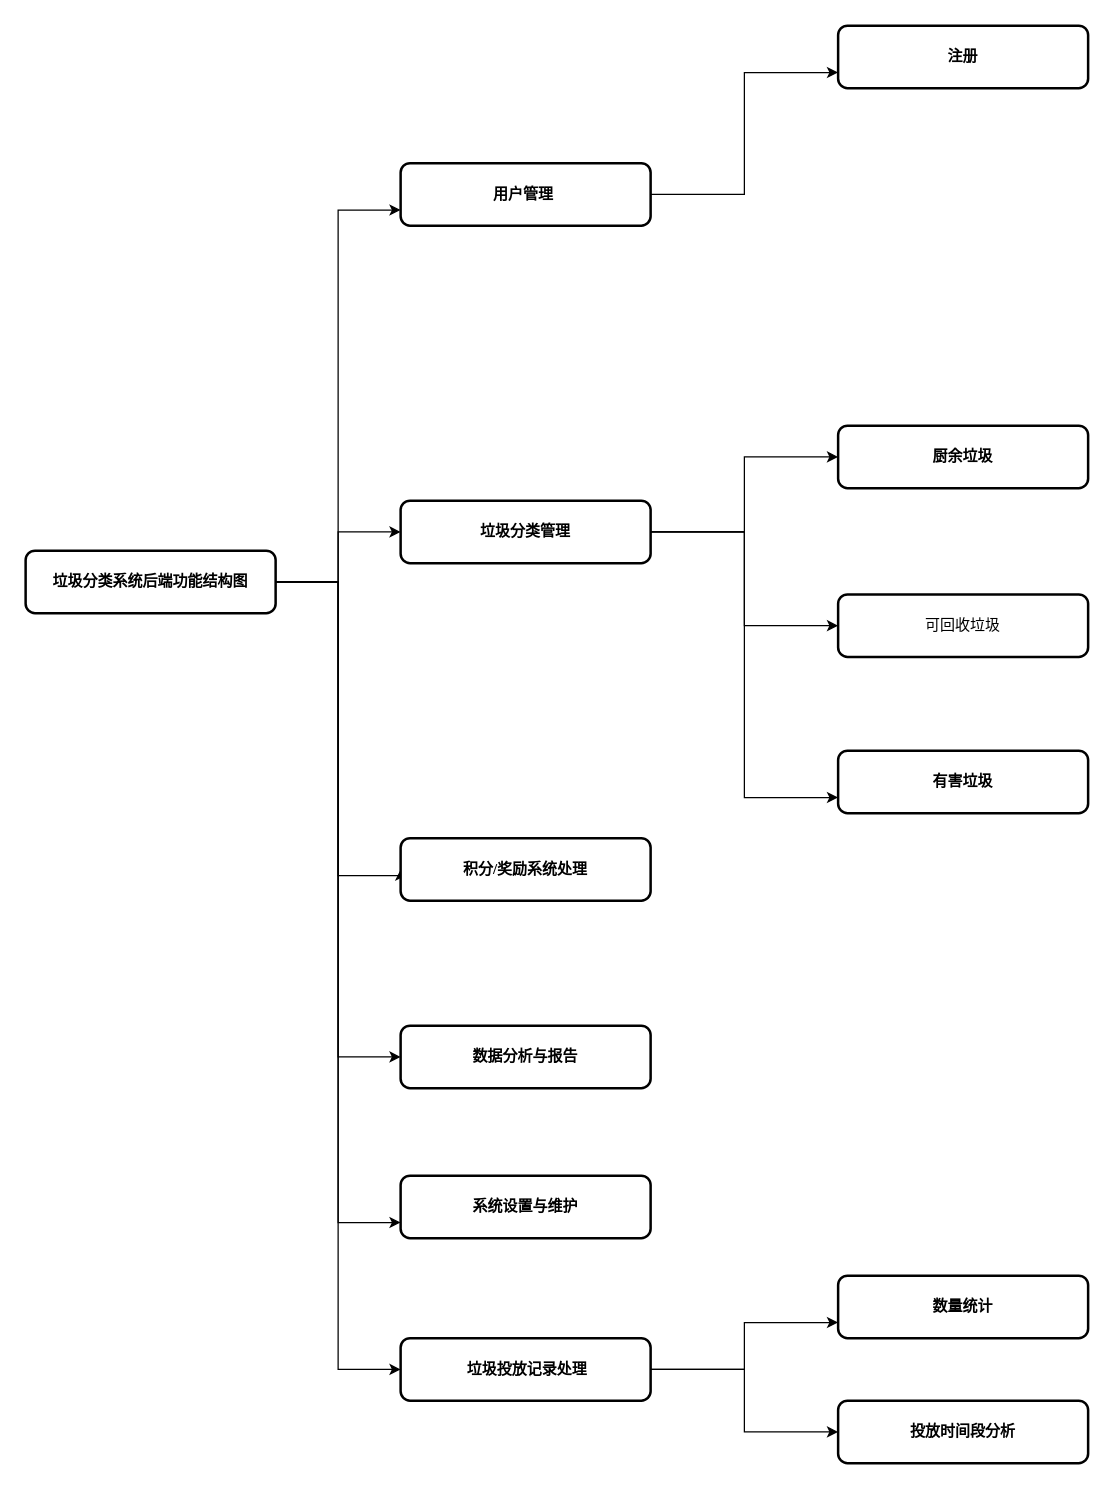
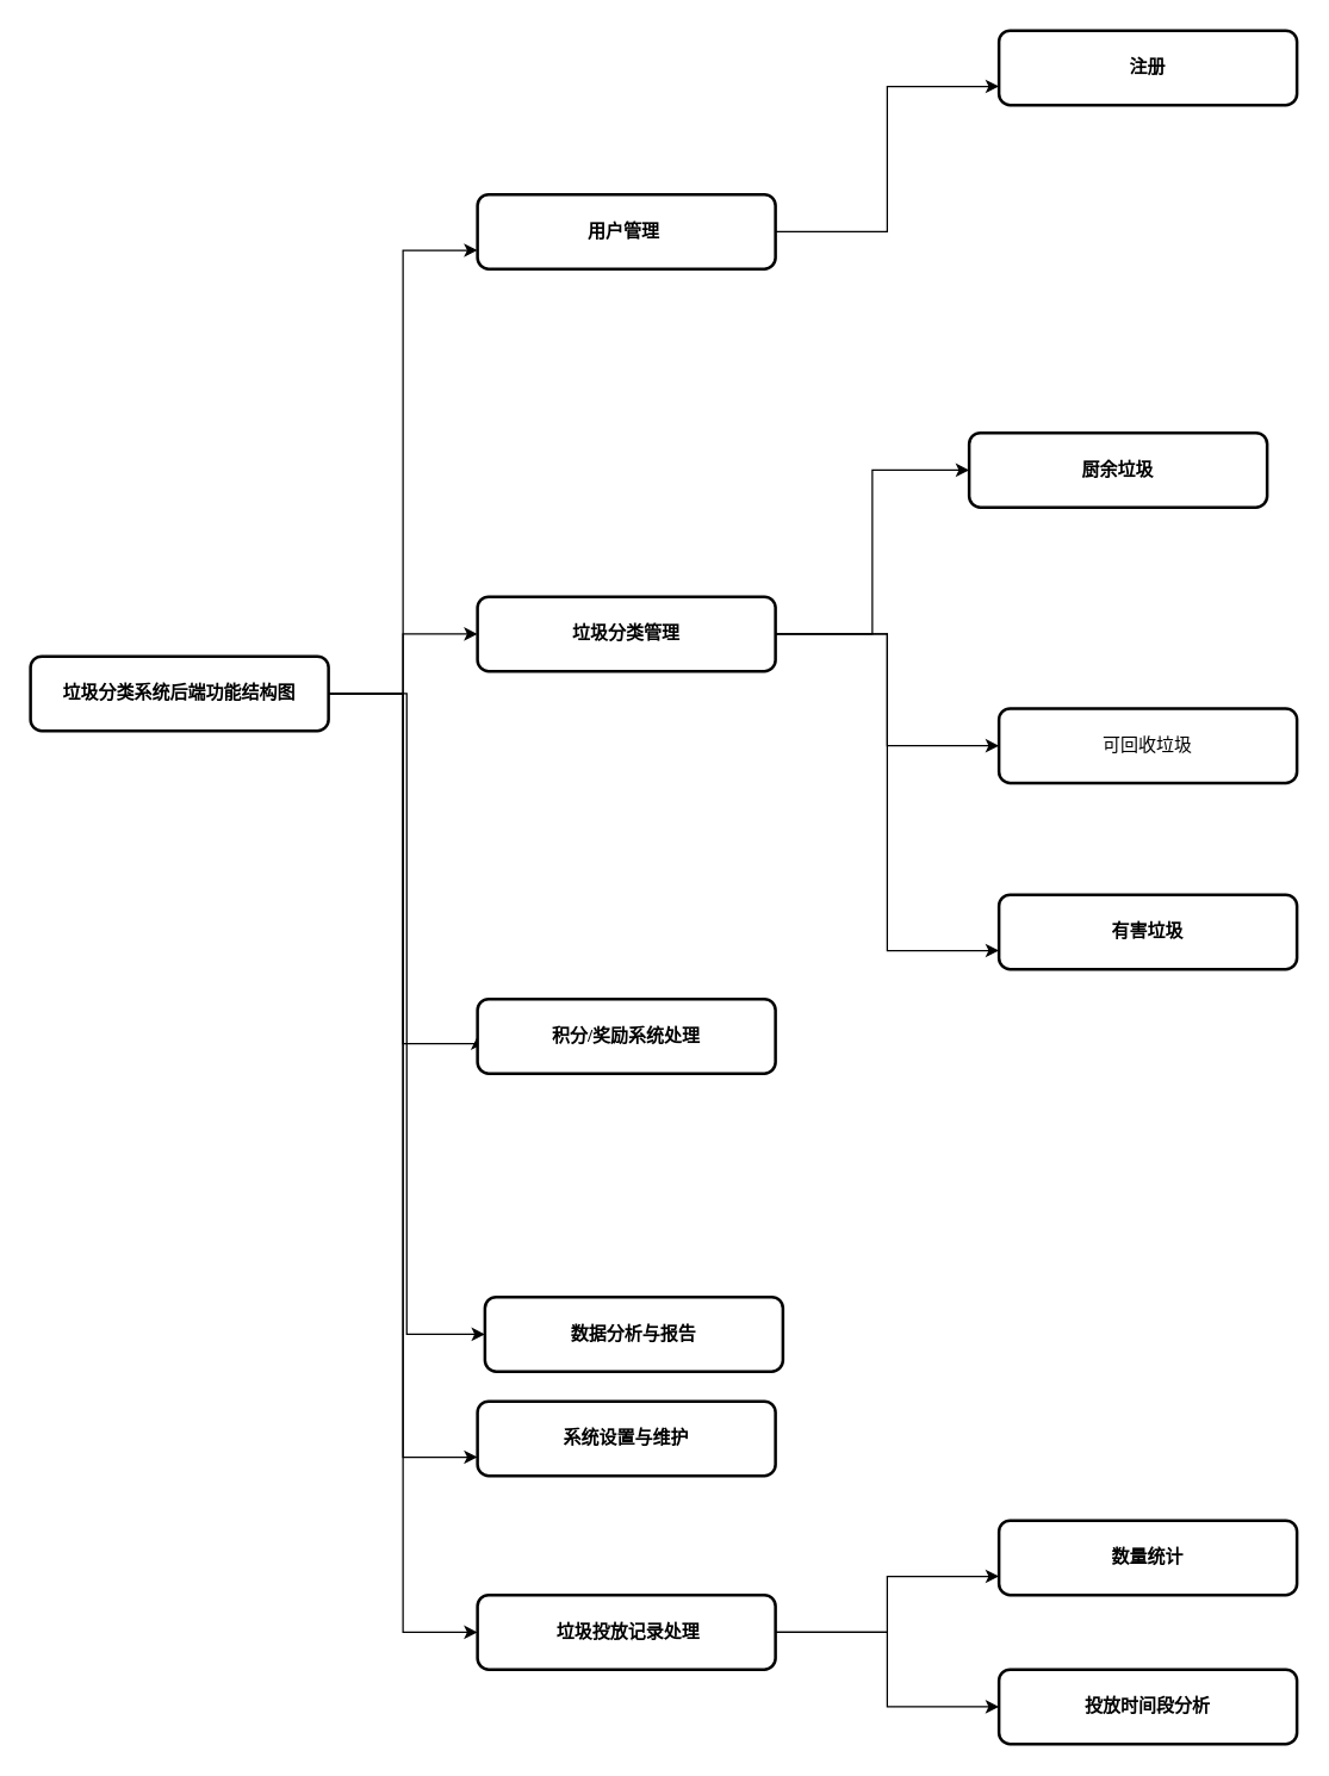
- <mxCell id="22" value="厨余垃圾" style="whiteSpace=wrap;html=1;rounded=1;shadow=0;comic=0;strokeWidth=2;fontFamily=Verdana;align=center;fontSize=12;fontStyle=1;direction=east;" vertex="1" parent="1"><mxGeometry x="670" y="340" width="200" height="50" as="geometry" /></mxCell>
+ <mxCell id="22" value="厨余垃圾" style="whiteSpace=wrap;html=1;rounded=1;shadow=0;comic=0;strokeWidth=2;fontFamily=Verdana;align=center;fontSize=12;fontStyle=1;direction=east;" vertex="1" parent="1"><mxGeometry x="650" y="290" width="200" height="50" as="geometry" /></mxCell>
- <mxCell id="20" value="数据分析与报告" style="whiteSpace=wrap;html=1;rounded=1;shadow=0;comic=0;strokeWidth=2;fontFamily=Verdana;align=center;fontSize=12;fontStyle=1;direction=east;" parent="1" vertex="1"><mxGeometry x="320" y="820" width="200" height="50" as="geometry" /></mxCell>
+ <mxCell id="20" value="数据分析与报告" style="whiteSpace=wrap;html=1;rounded=1;shadow=0;comic=0;strokeWidth=2;fontFamily=Verdana;align=center;fontSize=12;fontStyle=1;direction=east;" parent="1" vertex="1"><mxGeometry x="325" y="870" width="200" height="50" as="geometry" /></mxCell>
